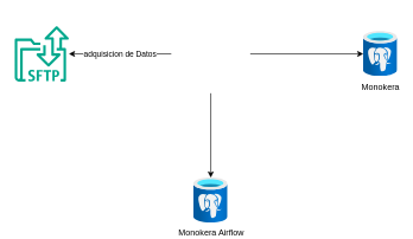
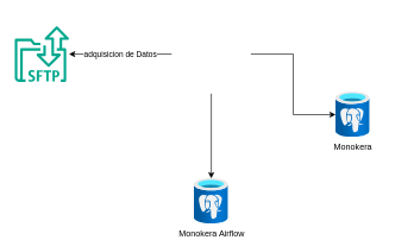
- <mxCell id="7" value="Monokera" style="image;aspect=fixed;html=1;points=[];align=center;fontSize=12;image=img/lib/azure2/databases/Azure_Database_PostgreSQL_Server.svg;" vertex="1" parent="1"><mxGeometry x="510" y="43.5" width="48" height="64" as="geometry" /></mxCell>
+ <mxCell id="7" value="Monokera" style="image;aspect=fixed;html=1;points=[];align=center;fontSize=12;image=img/lib/azure2/databases/Azure_Database_PostgreSQL_Server.svg;" vertex="1" parent="1"><mxGeometry x="470" y="128.5" width="48" height="64" as="geometry" /></mxCell>
